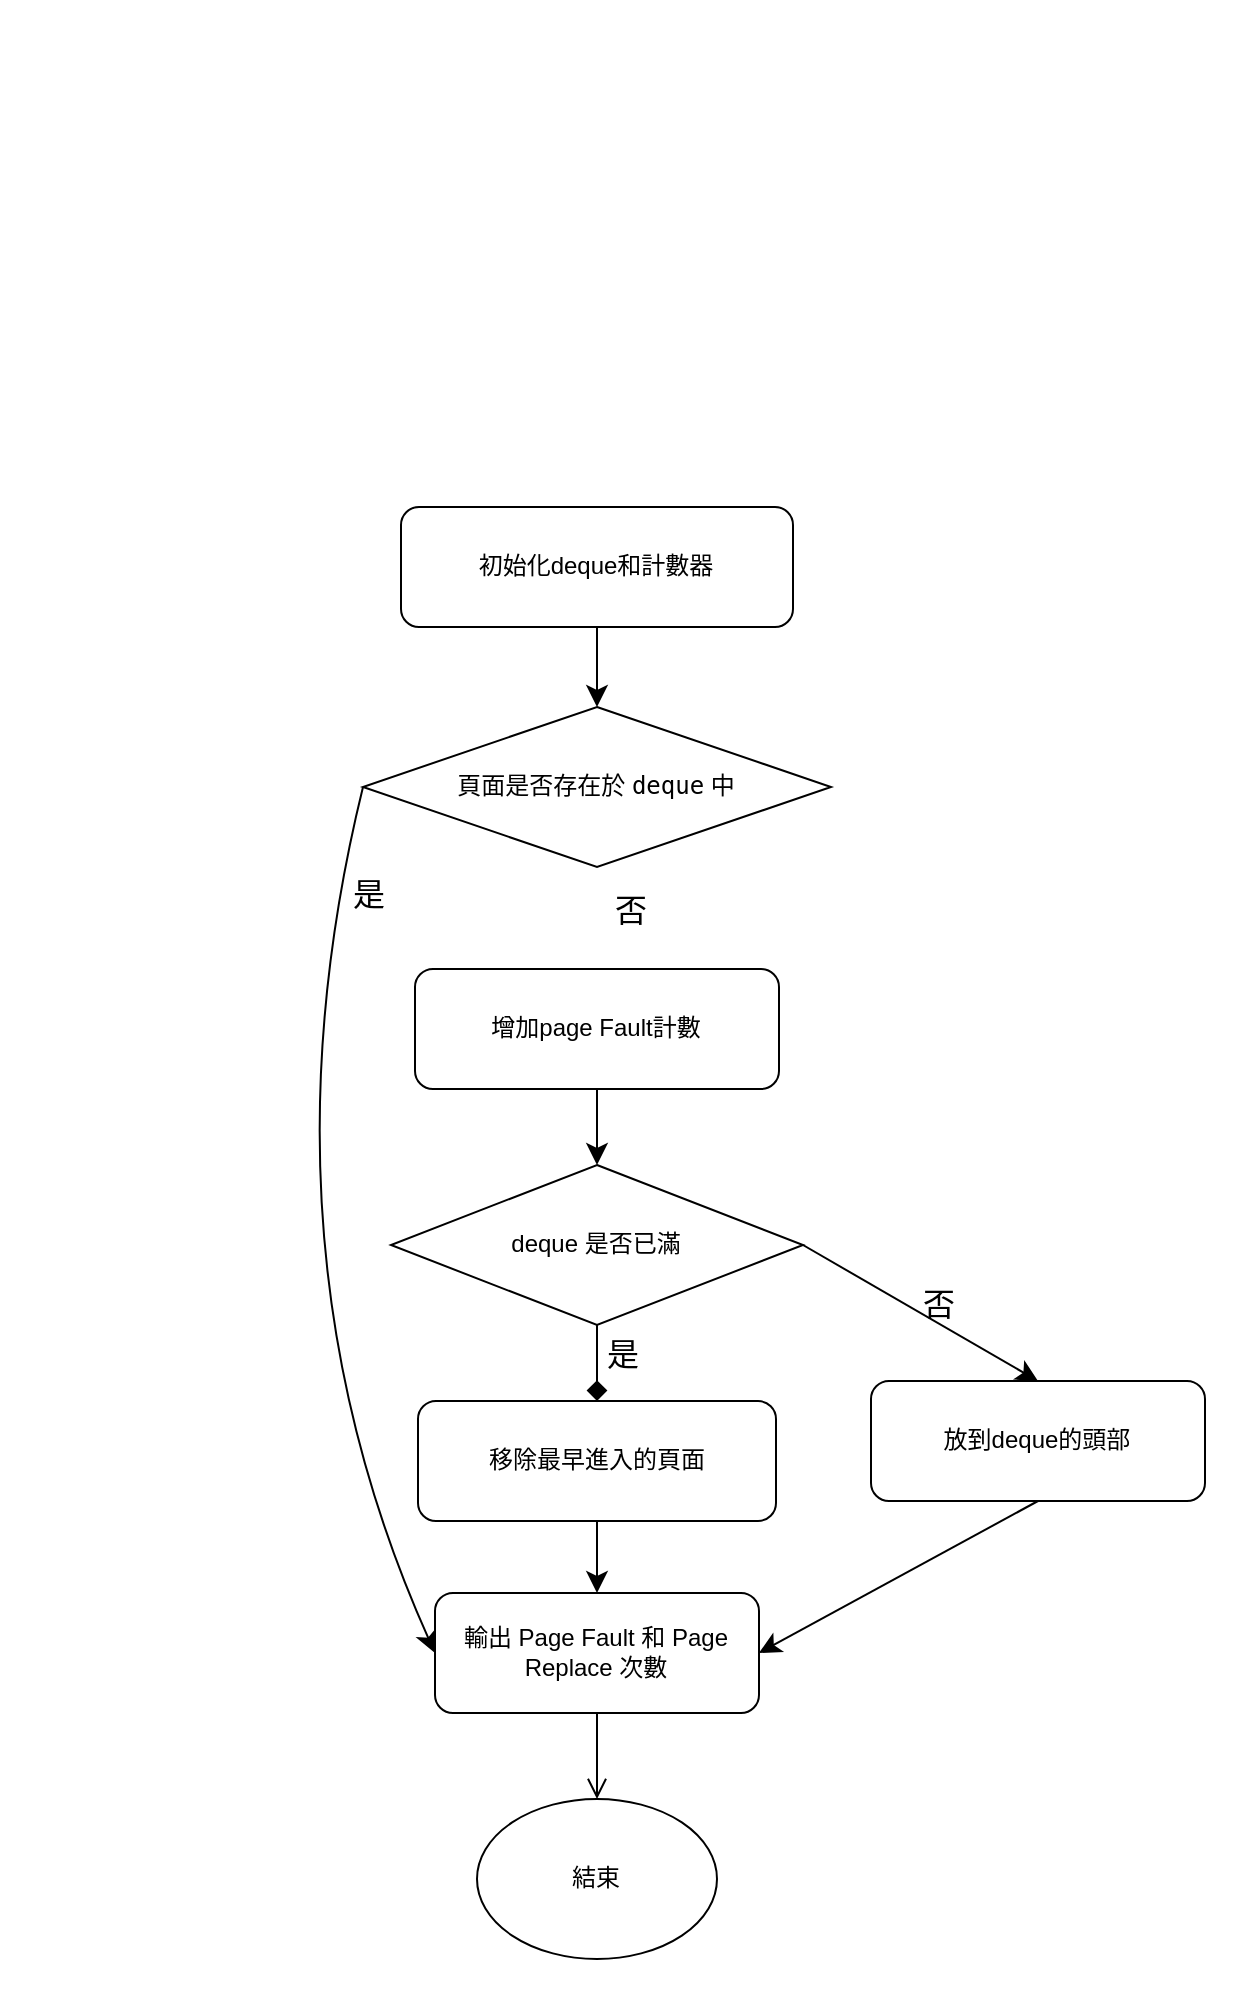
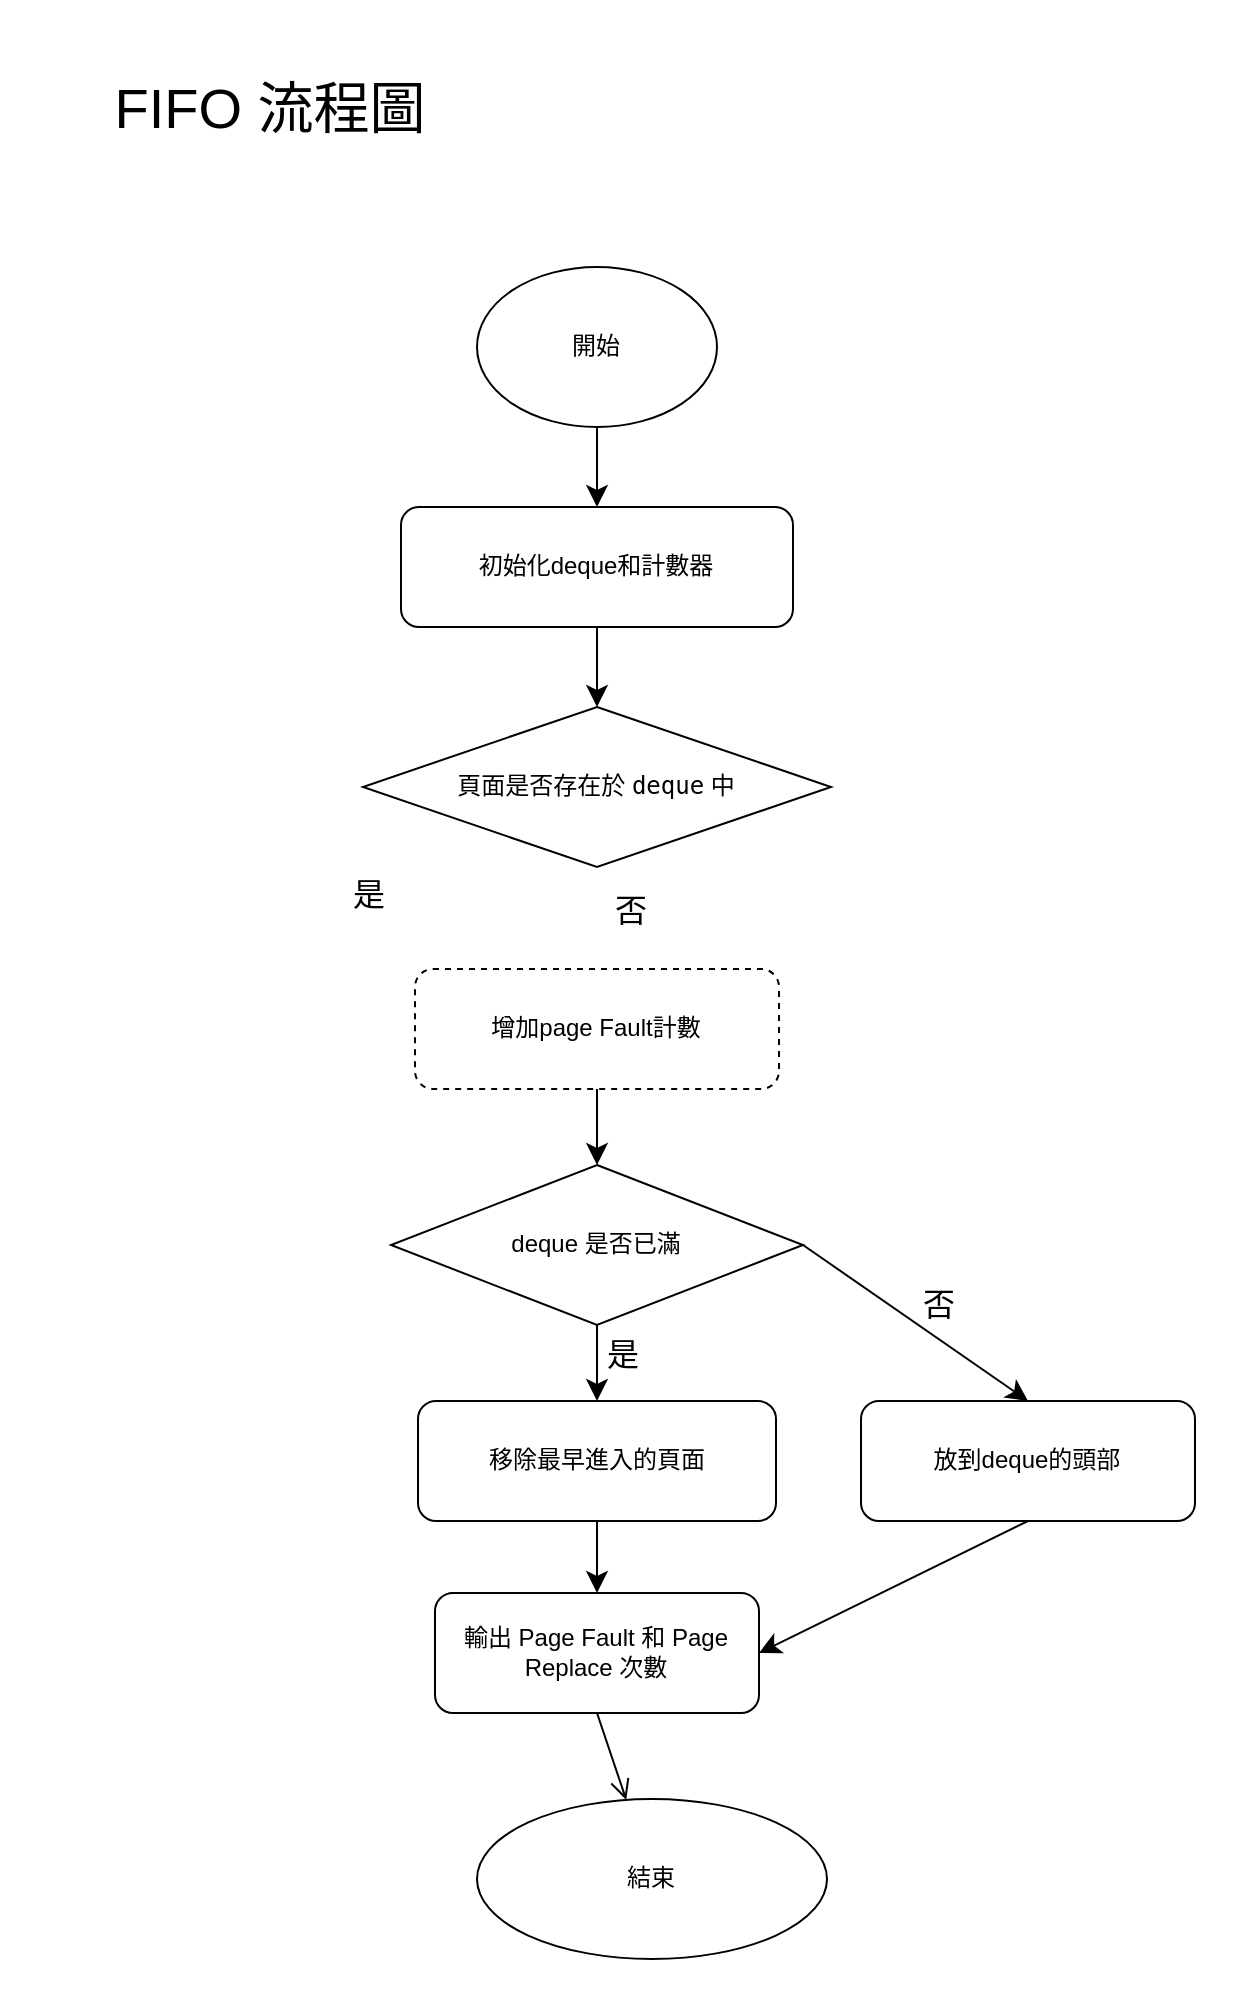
+ <mxCell id="24" value="&lt;font style=&quot;font-size: 28px;&quot;&gt;FIFO 流程圖&lt;/font&gt;" style="text;html=1;align=center;verticalAlign=middle;whiteSpace=wrap;rounded=0;fontSize=16;" vertex="1" parent="1"><mxGeometry x="20" y="20" width="230" height="68" as="geometry" /></mxCell>
+ <mxCell id="3" value="開始" style="ellipse;whiteSpace=wrap;html=1;" vertex="1" parent="1"><mxGeometry x="238" y="133" width="120" height="80" as="geometry" /></mxCell>
+ <mxCell id="2" style="edgeStyle=none;curved=1;rounded=0;orthogonalLoop=1;jettySize=auto;html=1;fontSize=12;startSize=8;endSize=8;" edge="1" parent="1" source="3" target="5"><mxGeometry relative="1" as="geometry" /></mxCell>
- <mxCell id="9" value="增加page Fault計數" style="rounded=1;whiteSpace=wrap;html=1;" vertex="1" parent="1"><mxGeometry x="207" y="484" width="182" height="60" as="geometry" /></mxCell>
+ <mxCell id="9" value="增加page Fault計數" style="rounded=1;whiteSpace=wrap;html=1;dashed=1;" vertex="1" parent="1"><mxGeometry x="207" y="484" width="182" height="60" as="geometry" /></mxCell>
- <mxCell id="6" style="edgeStyle=none;curved=1;rounded=0;orthogonalLoop=1;jettySize=auto;html=1;exitX=0;exitY=0.5;exitDx=0;exitDy=0;entryX=0;entryY=0.5;entryDx=0;entryDy=0;fontSize=12;startSize=8;endSize=8;" edge="1" parent="1" source="7" target="21"><mxGeometry relative="1" as="geometry"><Array as="points"><mxPoint x="125" y="621" /></Array></mxGeometry></mxCell>
- <mxCell id="11" style="edgeStyle=none;curved=1;rounded=0;orthogonalLoop=1;jettySize=auto;html=1;entryX=0.5;entryY=0;entryDx=0;entryDy=0;fontSize=12;startSize=8;endSize=8;endArrow=diamond;" edge="1" parent="1" source="13" target="15"><mxGeometry relative="1" as="geometry" /></mxCell>
+ <mxCell id="11" style="edgeStyle=none;curved=1;rounded=0;orthogonalLoop=1;jettySize=auto;html=1;entryX=0.5;entryY=0;entryDx=0;entryDy=0;fontSize=12;startSize=8;endSize=8;" edge="1" parent="1" source="13" target="15"><mxGeometry relative="1" as="geometry" /></mxCell>
- <mxCell id="18" value="放到deque&lt;span style=&quot;background-color: initial;&quot;&gt;的頭部&lt;/span&gt;" style="rounded=1;whiteSpace=wrap;html=1;" vertex="1" parent="1"><mxGeometry x="435" y="690" width="167" height="60" as="geometry" /></mxCell>
+ <mxCell id="18" value="放到deque&lt;span style=&quot;background-color: initial;&quot;&gt;的頭部&lt;/span&gt;" style="rounded=1;whiteSpace=wrap;html=1;" vertex="1" parent="1"><mxGeometry x="430" y="700" width="167" height="60" as="geometry" /></mxCell>
- <mxCell id="23" value="結束" style="ellipse;whiteSpace=wrap;html=1;" vertex="1" parent="1"><mxGeometry x="238" y="899" width="120" height="80" as="geometry" /></mxCell>
+ <mxCell id="23" value="結束" style="ellipse;whiteSpace=wrap;html=1;" vertex="1" parent="1"><mxGeometry x="238" y="899" width="175" height="80" as="geometry" /></mxCell>
